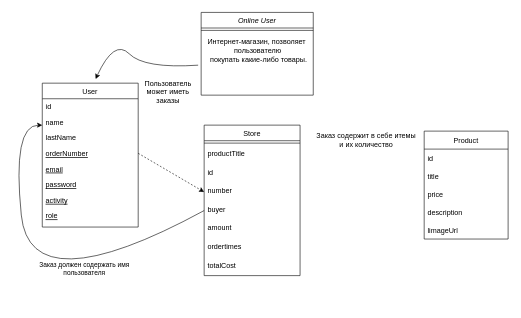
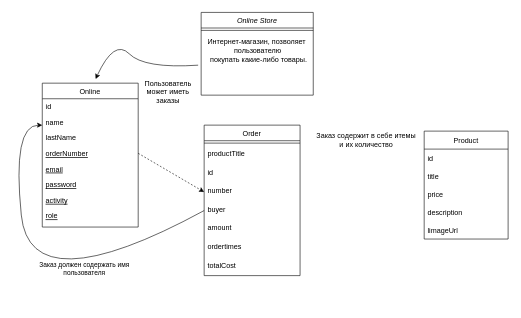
- <mxCell id="2" value="Online User&#10;" style="swimlane;fontStyle=2;align=center;verticalAlign=top;childLayout=stackLayout;horizontal=1;startSize=26;horizontalStack=0;resizeParent=1;resizeLast=0;collapsible=1;marginBottom=0;rounded=0;shadow=0;strokeWidth=1;" parent="1" vertex="1"><mxGeometry x="335" y="20" width="187" height="138" as="geometry"><mxRectangle x="230" y="140" width="160" height="26" as="alternateBounds" /></mxGeometry></mxCell>
+ <mxCell id="2" value="Online Store&#10;" style="swimlane;fontStyle=2;align=center;verticalAlign=top;childLayout=stackLayout;horizontal=1;startSize=26;horizontalStack=0;resizeParent=1;resizeLast=0;collapsible=1;marginBottom=0;rounded=0;shadow=0;strokeWidth=1;" parent="1" vertex="1"><mxGeometry x="335" y="20" width="187" height="138" as="geometry"><mxRectangle x="230" y="140" width="160" height="26" as="alternateBounds" /></mxGeometry></mxCell>
- <mxCell id="5" value="User" style="swimlane;fontStyle=0;align=center;verticalAlign=top;childLayout=stackLayout;horizontal=1;startSize=26;horizontalStack=0;resizeParent=1;resizeLast=0;collapsible=1;marginBottom=0;rounded=0;shadow=0;strokeWidth=1;" parent="1" vertex="1"><mxGeometry x="70" y="138" width="160" height="240" as="geometry"><mxRectangle x="130" y="380" width="160" height="26" as="alternateBounds" /></mxGeometry></mxCell>
+ <mxCell id="5" value="Online" style="swimlane;fontStyle=0;align=center;verticalAlign=top;childLayout=stackLayout;horizontal=1;startSize=26;horizontalStack=0;resizeParent=1;resizeLast=0;collapsible=1;marginBottom=0;rounded=0;shadow=0;strokeWidth=1;" parent="1" vertex="1"><mxGeometry x="70" y="138" width="160" height="240" as="geometry"><mxRectangle x="130" y="380" width="160" height="26" as="alternateBounds" /></mxGeometry></mxCell>
- <mxCell id="14" value="Store" style="swimlane;fontStyle=0;align=center;verticalAlign=top;childLayout=stackLayout;horizontal=1;startSize=26;horizontalStack=0;resizeParent=1;resizeLast=0;collapsible=1;marginBottom=0;rounded=0;shadow=0;strokeWidth=1;" parent="1" vertex="1"><mxGeometry x="340" y="208" width="160" height="251" as="geometry"><mxRectangle x="340" y="380" width="170" height="26" as="alternateBounds" /></mxGeometry></mxCell>
+ <mxCell id="14" value="Order" style="swimlane;fontStyle=0;align=center;verticalAlign=top;childLayout=stackLayout;horizontal=1;startSize=26;horizontalStack=0;resizeParent=1;resizeLast=0;collapsible=1;marginBottom=0;rounded=0;shadow=0;strokeWidth=1;" parent="1" vertex="1"><mxGeometry x="340" y="208" width="160" height="251" as="geometry"><mxRectangle x="340" y="380" width="170" height="26" as="alternateBounds" /></mxGeometry></mxCell>
